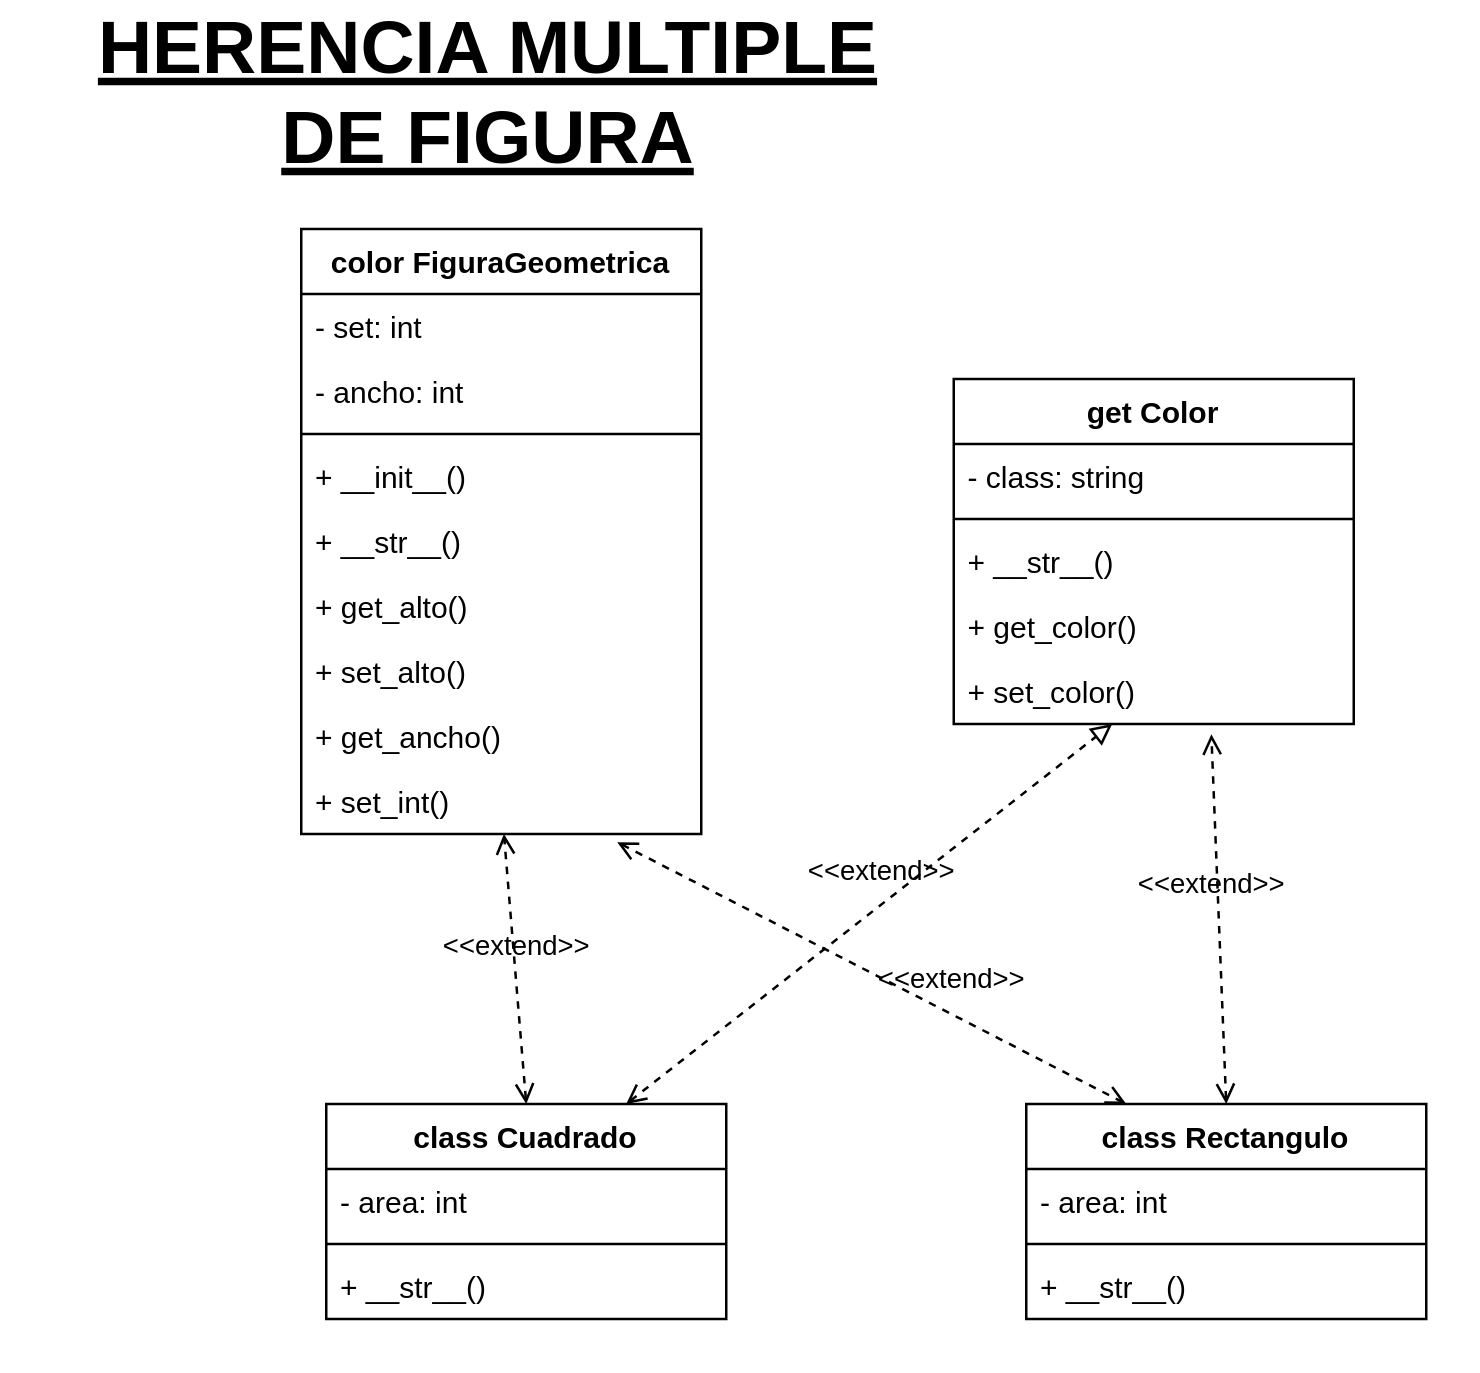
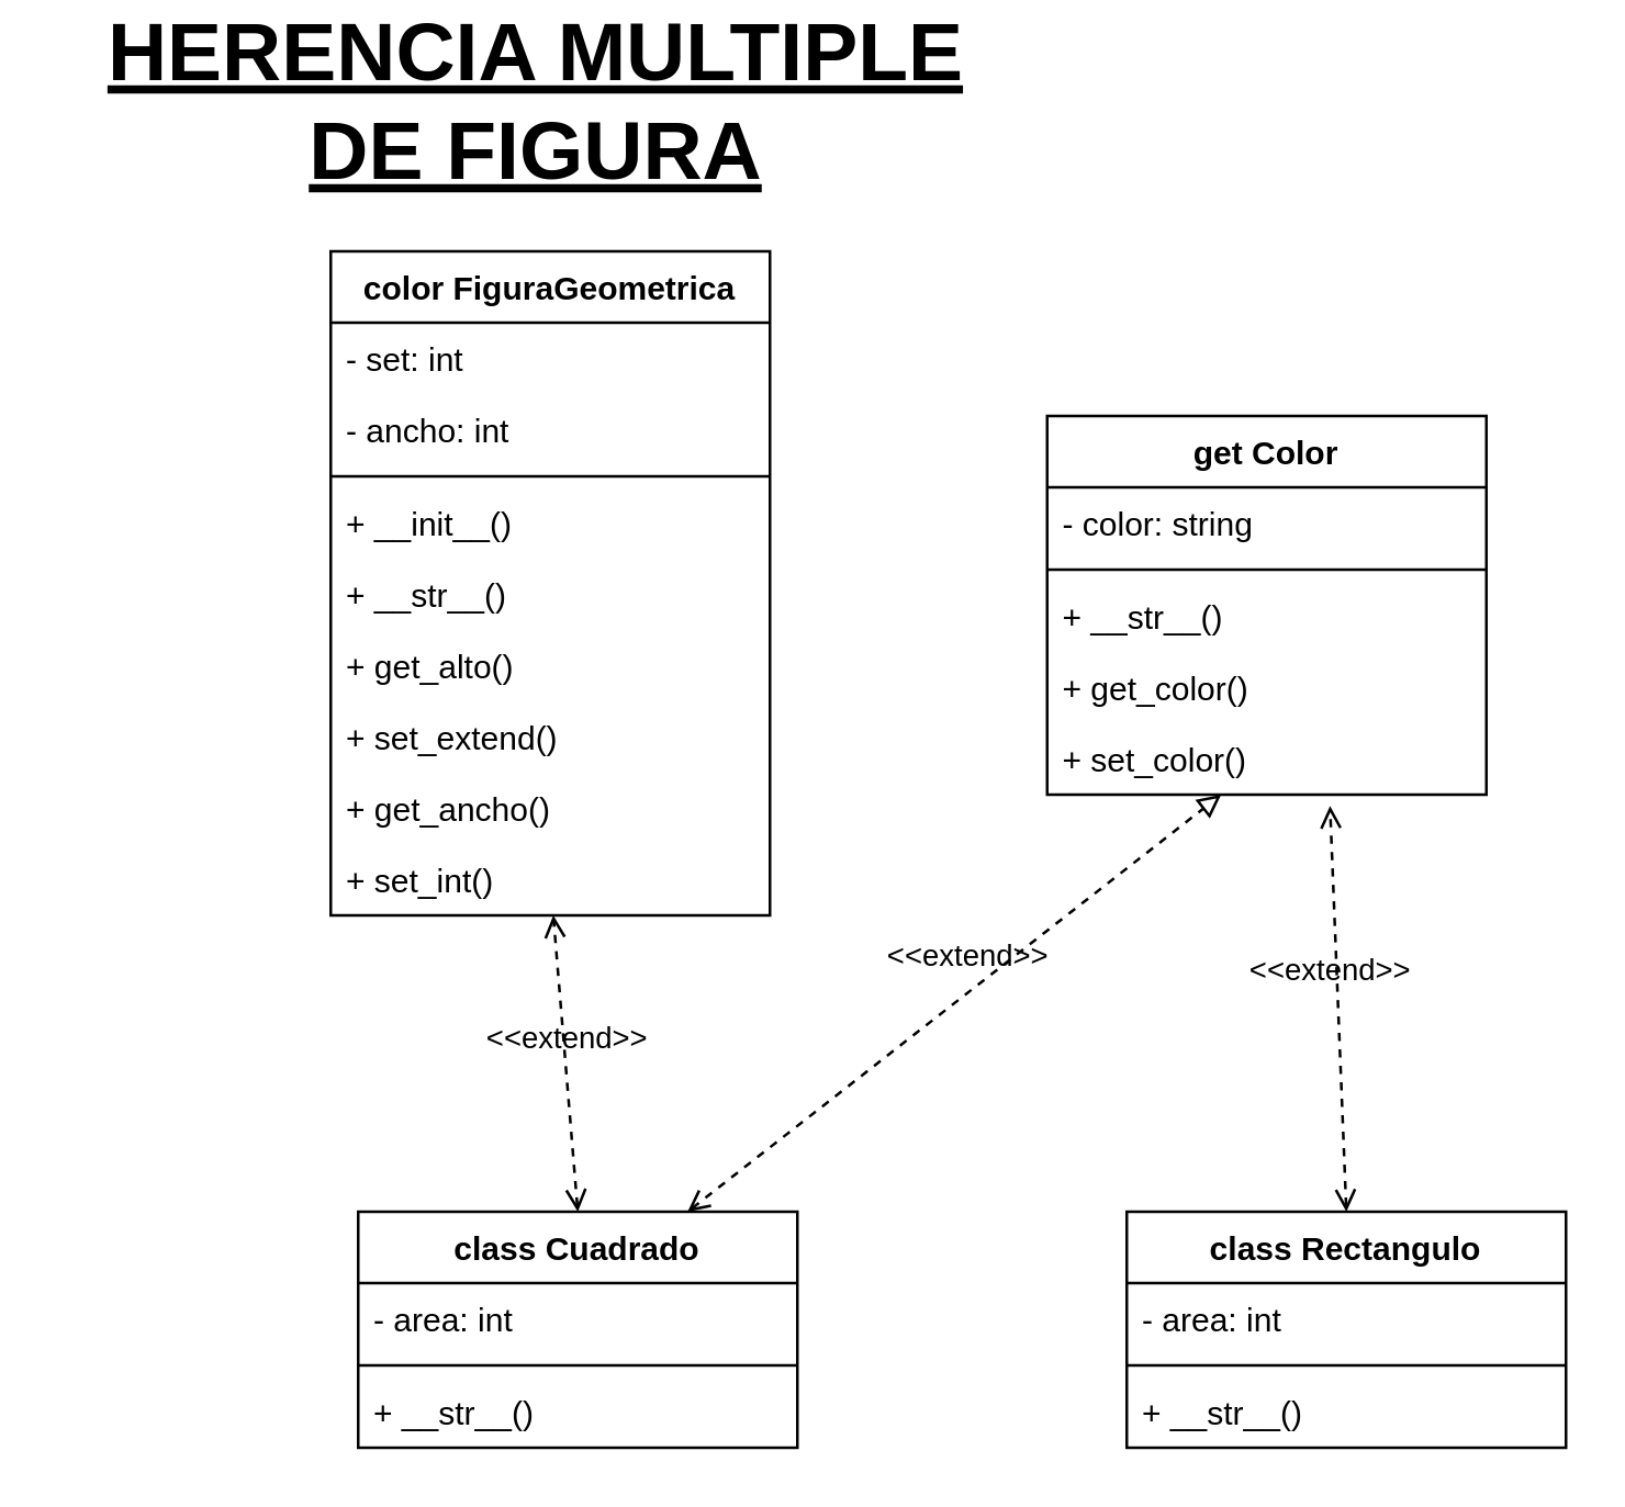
- <mxCell id="19" value="- class: string" style="text;strokeColor=none;fillColor=none;align=left;verticalAlign=top;spacingLeft=4;spacingRight=4;overflow=hidden;rotatable=0;points=[[0,0.5],[1,0.5]];portConstraint=eastwest;" vertex="1" parent="18"><mxGeometry y="26" width="160" height="26" as="geometry" /></mxCell>
+ <mxCell id="19" value="- color: string" style="text;strokeColor=none;fillColor=none;align=left;verticalAlign=top;spacingLeft=4;spacingRight=4;overflow=hidden;rotatable=0;points=[[0,0.5],[1,0.5]];portConstraint=eastwest;" vertex="1" parent="18"><mxGeometry y="26" width="160" height="26" as="geometry" /></mxCell>
- <mxCell id="9" value="+ set_alto() " style="text;strokeColor=none;fillColor=none;align=left;verticalAlign=top;spacingLeft=4;spacingRight=4;overflow=hidden;rotatable=0;points=[[0,0.5],[1,0.5]];portConstraint=eastwest;" vertex="1" parent="2"><mxGeometry y="164" width="160" height="26" as="geometry" /></mxCell>
+ <mxCell id="9" value="+ set_extend() " style="text;strokeColor=none;fillColor=none;align=left;verticalAlign=top;spacingLeft=4;spacingRight=4;overflow=hidden;rotatable=0;points=[[0,0.5],[1,0.5]];portConstraint=eastwest;" vertex="1" parent="2"><mxGeometry y="164" width="160" height="26" as="geometry" /></mxCell>
- <mxCell id="29" value="&amp;lt;&amp;lt;extend&amp;gt;&amp;gt;" style="html=1;verticalAlign=bottom;labelBackgroundColor=none;endArrow=open;endFill=0;dashed=1;startArrow=open;startFill=0;exitX=0.79;exitY=1.126;exitDx=0;exitDy=0;exitPerimeter=0;entryX=0.25;entryY=0;entryDx=0;entryDy=0;" edge="1" parent="1" source="11" target="24"><mxGeometry x="0.296" y="4" width="160" relative="1" as="geometry"><mxPoint x="260" y="450" as="sourcePoint" /><mxPoint x="465.628" y="264" as="targetPoint" /><mxPoint as="offset" /></mxGeometry></mxCell>
